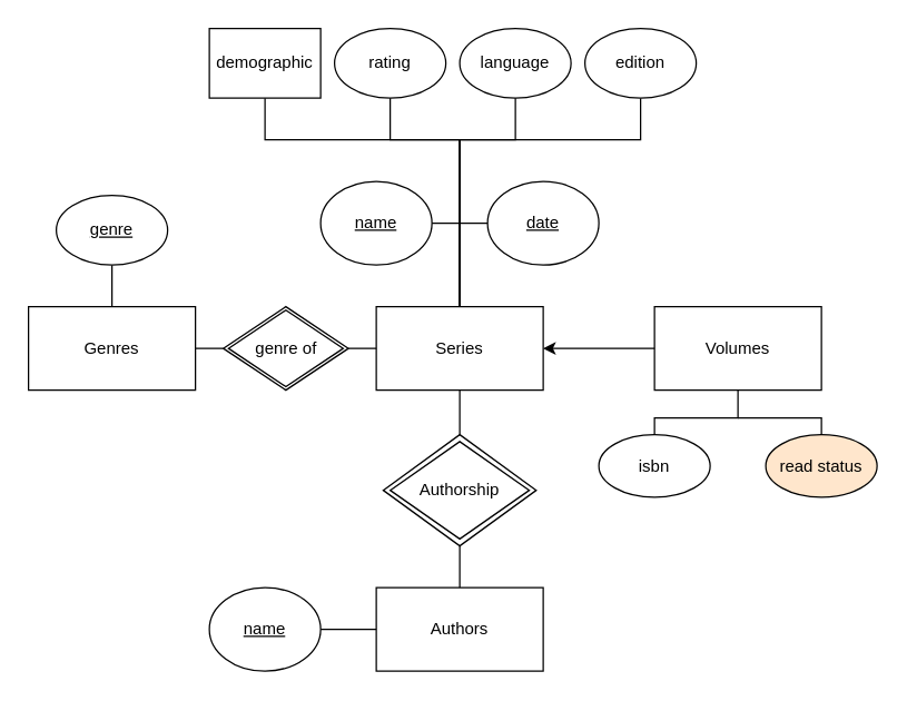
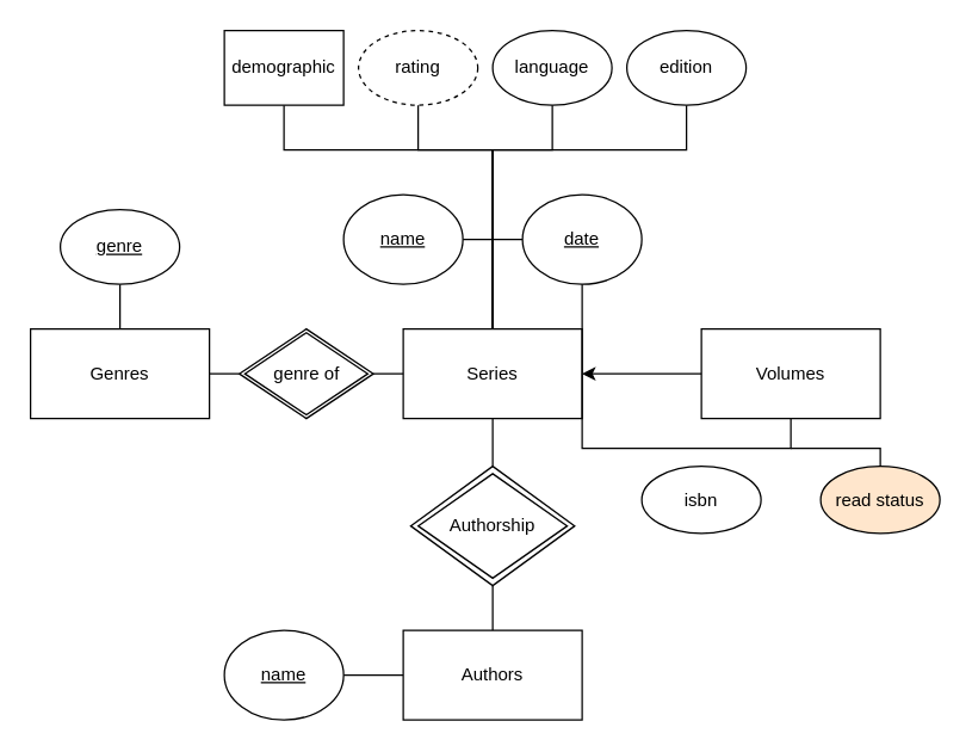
- <mxCell id="12" value="rating" style="ellipse;whiteSpace=wrap;html=1;" vertex="1" parent="1"><mxGeometry x="240" y="20" width="80" height="50" as="geometry" /></mxCell>
+ <mxCell id="12" value="rating" style="ellipse;whiteSpace=wrap;html=1;dashed=1;" vertex="1" parent="1"><mxGeometry x="240" y="20" width="80" height="50" as="geometry" /></mxCell>
- <mxCell id="18" style="edgeStyle=orthogonalEdgeStyle;rounded=0;orthogonalLoop=1;jettySize=auto;html=1;exitX=0.5;exitY=1;exitDx=0;exitDy=0;entryX=0.5;entryY=0;entryDx=0;entryDy=0;strokeColor=default;endArrow=none;endFill=0;" edge="1" parent="1" source="20" target="21"><mxGeometry relative="1" as="geometry" /></mxCell>
+ <mxCell id="18" style="edgeStyle=orthogonalEdgeStyle;rounded=0;orthogonalLoop=1;jettySize=auto;html=1;exitX=0.5;exitY=1;exitDx=0;exitDy=0;strokeColor=default;endArrow=none;endFill=0;" edge="1" parent="1" source="20" target="9"><mxGeometry relative="1" as="geometry" /></mxCell>
